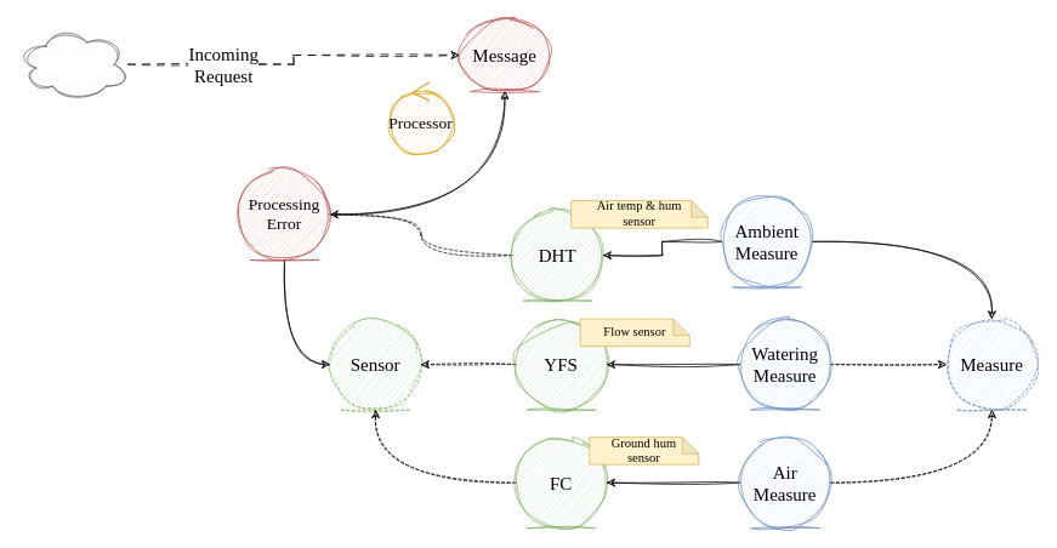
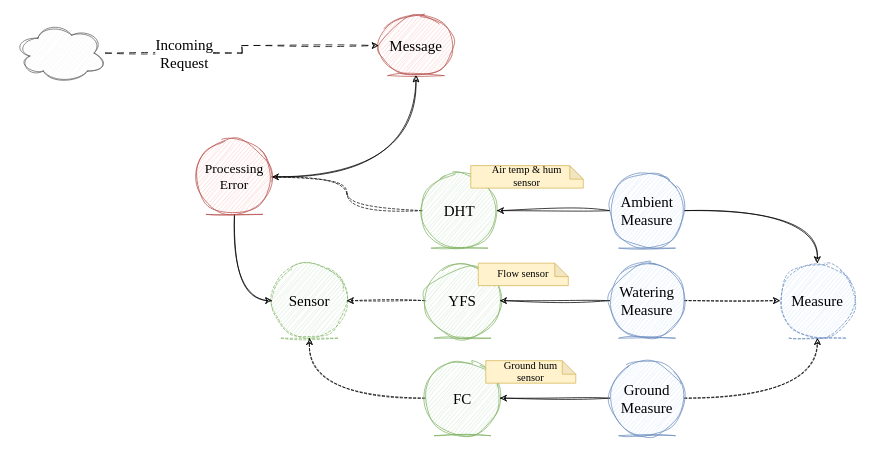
- <mxCell id="26" value="Processor" style="ellipse;shape=umlControl;whiteSpace=wrap;html=1;sketch=1;hachureGap=4;jiggle=2;curveFitting=1;fontFamily=Architects Daughter;fontSource=https%3A%2F%2Ffonts.googleapis.com%2Fcss%3Ffamily%3DArchitects%2BDaughter;fontSize=18;fillColor=#ffe6cc;strokeColor=#d79b00;" vertex="1" parent="1"><mxGeometry x="427" y="90" width="70" height="80" as="geometry" /></mxCell>
- <mxCell id="12" value="Ambient&lt;br&gt;Measure" style="ellipse;shape=umlEntity;whiteSpace=wrap;html=1;sketch=1;hachureGap=4;jiggle=2;curveFitting=1;fontFamily=Architects Daughter;fontSource=https%3A%2F%2Ffonts.googleapis.com%2Fcss%3Ffamily%3DArchitects%2BDaughter;fontSize=20;fillColor=#dae8fc;strokeColor=#6c8ebf;" vertex="1" parent="1"><mxGeometry x="792" y="215" width="100" height="100" as="geometry" /></mxCell>
+ <mxCell id="12" value="Ambient&lt;br&gt;Measure" style="ellipse;shape=umlEntity;whiteSpace=wrap;html=1;sketch=1;hachureGap=4;jiggle=2;curveFitting=1;fontFamily=Architects Daughter;fontSource=https%3A%2F%2Ffonts.googleapis.com%2Fcss%3Ffamily%3DArchitects%2BDaughter;fontSize=20;fillColor=#dae8fc;strokeColor=#6c8ebf;" vertex="1" parent="1"><mxGeometry x="812" y="230" width="100" height="100" as="geometry" /></mxCell>
- <mxCell id="15" value="Air&lt;br&gt;Measure" style="ellipse;shape=umlEntity;whiteSpace=wrap;html=1;sketch=1;hachureGap=4;jiggle=2;curveFitting=1;fontFamily=Architects Daughter;fontSource=https%3A%2F%2Ffonts.googleapis.com%2Fcss%3Ffamily%3DArchitects%2BDaughter;fontSize=20;fillColor=#dae8fc;strokeColor=#6c8ebf;" vertex="1" parent="1"><mxGeometry x="812" y="480" width="100" height="100" as="geometry" /></mxCell>
+ <mxCell id="15" value="Ground&lt;br&gt;Measure" style="ellipse;shape=umlEntity;whiteSpace=wrap;html=1;sketch=1;hachureGap=4;jiggle=2;curveFitting=1;fontFamily=Architects Daughter;fontSource=https%3A%2F%2Ffonts.googleapis.com%2Fcss%3Ffamily%3DArchitects%2BDaughter;fontSize=20;fillColor=#dae8fc;strokeColor=#6c8ebf;" vertex="1" parent="1"><mxGeometry x="812" y="480" width="100" height="100" as="geometry" /></mxCell>
